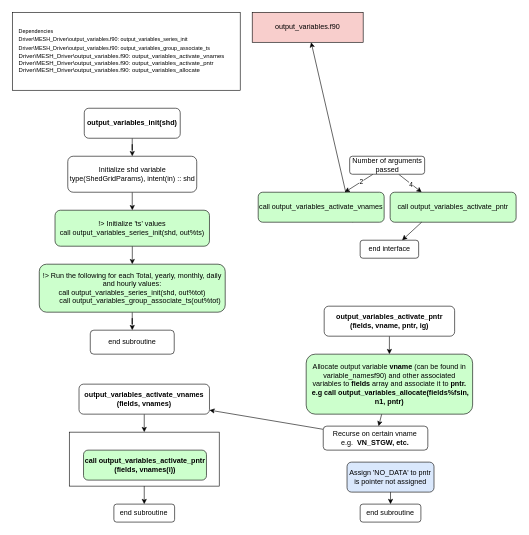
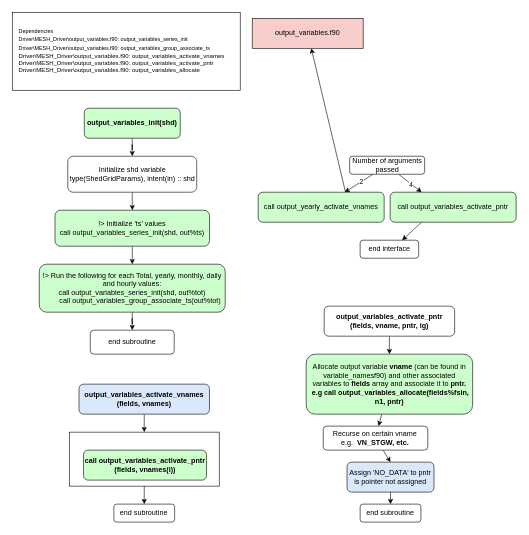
- <mxCell id="2" value="output_variables.f90" style="rounded=0;whiteSpace=wrap;html=1;fillColor=#F8CECC;" parent="1" vertex="1"><mxGeometry x="420" width="185" height="50" as="geometry" y="20" /></mxCell>
+ <mxCell id="2" value="output_variables.f90" style="rounded=0;whiteSpace=wrap;html=1;fillColor=#F8CECC;" parent="1" vertex="1"><mxGeometry x="420" y="30" width="185" height="50" as="geometry" /></mxCell>
- <mxCell id="4" value="&lt;b&gt;output_variables_init(shd)&lt;/b&gt;" style="rounded=1;whiteSpace=wrap;html=1;" parent="1" vertex="1"><mxGeometry x="140" y="180" width="160" height="50" as="geometry" /></mxCell>
+ <mxCell id="4" value="&lt;b&gt;output_variables_init(shd)&lt;/b&gt;" style="rounded=1;whiteSpace=wrap;html=1;fillColor=#ccffcc;" parent="1" vertex="1"><mxGeometry x="140" y="180" width="160" height="50" as="geometry" /></mxCell>
- <mxCell id="21" value="call output_variables_activate_vnames" style="whiteSpace=wrap;html=1;rounded=1;fillColor=#CCFFCC;" vertex="1" parent="1"><mxGeometry x="430" y="320" width="210" height="50" as="geometry" /></mxCell>
+ <mxCell id="21" value="call output_yearly_activate_vnames" style="whiteSpace=wrap;html=1;rounded=1;fillColor=#CCFFCC;" vertex="1" parent="1"><mxGeometry x="430" y="320" width="210" height="50" as="geometry" /></mxCell>
- <mxCell id="26" value="&lt;b&gt;output_variables_activate_vnames (fields, vnames)&lt;/b&gt;" style="whiteSpace=wrap;html=1;rounded=1;fillColor=#FFFFFF;" vertex="1" parent="1"><mxGeometry x="131.25" y="640" width="217.5" height="50" as="geometry" /></mxCell>
+ <mxCell id="26" value="&lt;b&gt;output_variables_activate_vnames (fields, vnames)&lt;/b&gt;" style="whiteSpace=wrap;html=1;rounded=1;fillColor=#dae8fc;" vertex="1" parent="1"><mxGeometry x="131.25" y="640" width="217.5" height="50" as="geometry" /></mxCell>
- <mxCell id="39" style="edgeStyle=none;rounded=0;orthogonalLoop=1;jettySize=auto;html=1;" edge="1" parent="1" source="40" target="26"><mxGeometry relative="1" as="geometry" /></mxCell>
+ <mxCell id="39" style="edgeStyle=none;rounded=0;orthogonalLoop=1;jettySize=auto;html=1;entryX=0.5;entryY=0;entryDx=0;entryDy=0;" edge="1" parent="1" source="40" target="38"><mxGeometry relative="1" as="geometry" /></mxCell>
